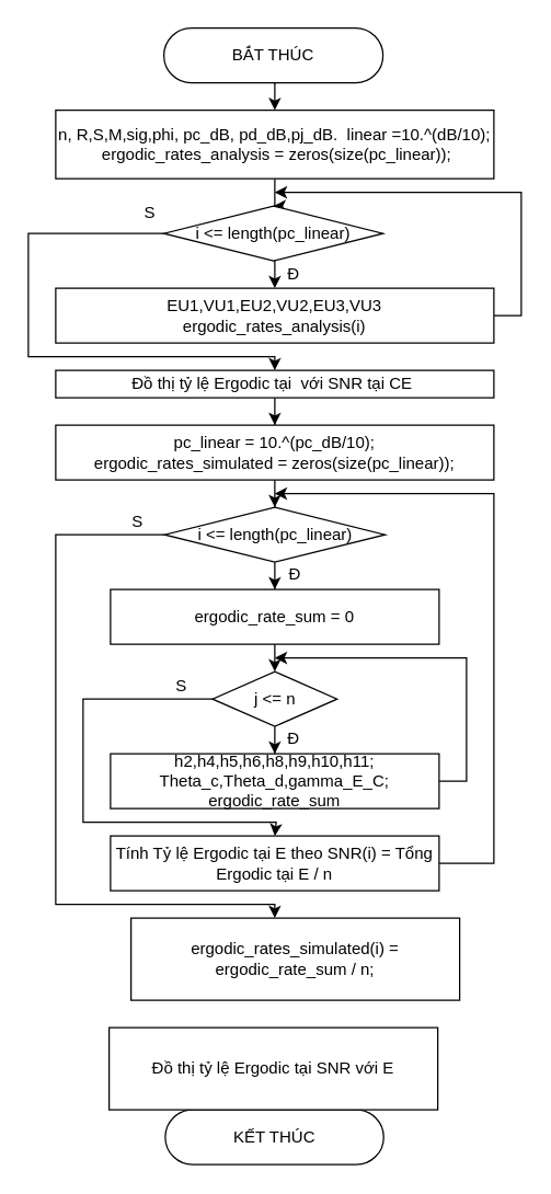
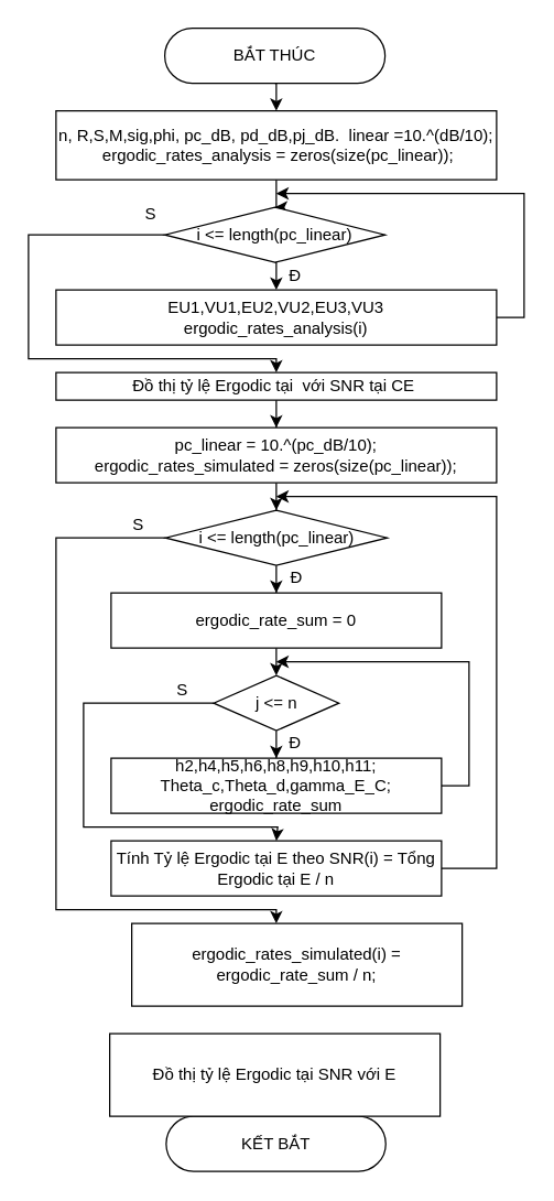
- <mxCell id="34" value="KẾT THÚC" style="rounded=1;whiteSpace=wrap;html=1;arcSize=50;" parent="1" vertex="1"><mxGeometry x="120" y="810" width="159.5" height="40" as="geometry" /></mxCell>
+ <mxCell id="34" value="KẾT BẮT" style="rounded=1;whiteSpace=wrap;html=1;arcSize=50;" parent="1" vertex="1"><mxGeometry x="120" y="810" width="159.5" height="40" as="geometry" /></mxCell>
